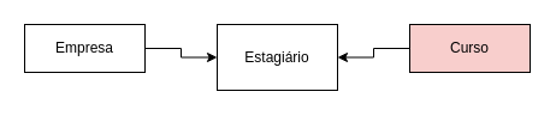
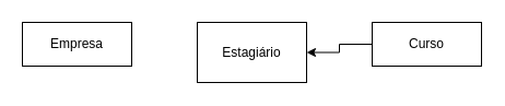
- <mxCell id="2" style="edgeStyle=orthogonalEdgeStyle;rounded=0;orthogonalLoop=1;jettySize=auto;html=1;exitX=1;exitY=0.5;exitDx=0;exitDy=0;entryX=0;entryY=0.5;entryDx=0;entryDy=0;" edge="1" parent="1" source="3" target="4"><mxGeometry relative="1" as="geometry" /></mxCell>
- <mxCell id="6" value="Curso" style="whiteSpace=wrap;html=1;align=center;fillColor=#f8cecc;" vertex="1" parent="1"><mxGeometry x="340" y="20" width="100" height="40" as="geometry" /></mxCell>
+ <mxCell id="6" value="Curso" style="whiteSpace=wrap;html=1;align=center;" vertex="1" parent="1"><mxGeometry x="340" y="20" width="100" height="40" as="geometry" /></mxCell>
